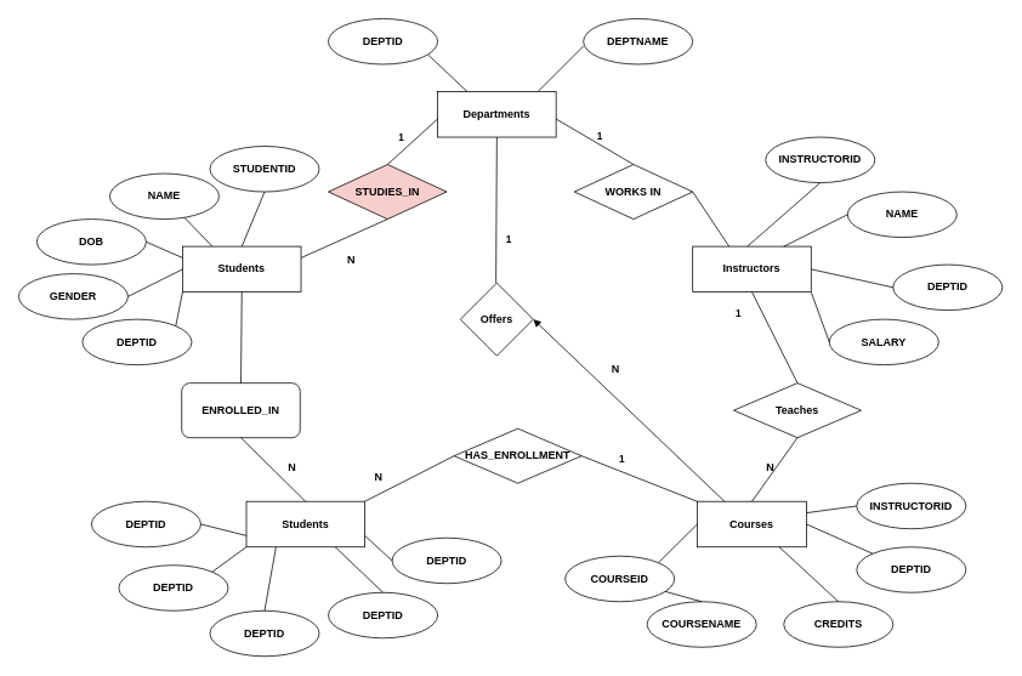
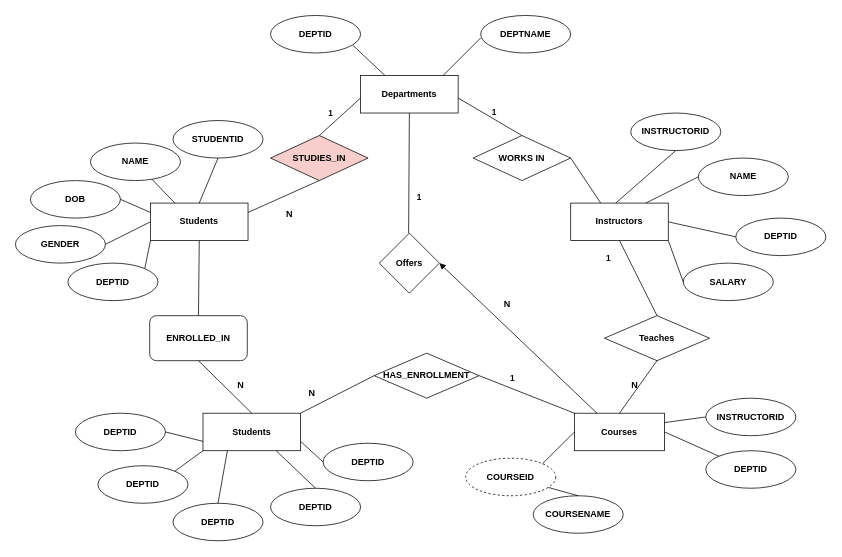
- <mxCell id="34" value="" style="endArrow=none;html=1;rounded=0;entryX=0.75;entryY=1;entryDx=0;entryDy=0;exitX=0.5;exitY=0;exitDx=0;exitDy=0;" edge="1" parent="1" source="30" target="26"><mxGeometry width="50" height="50" relative="1" as="geometry"><mxPoint x="845" y="650" as="sourcePoint" /><mxPoint x="895" y="600" as="targetPoint" /></mxGeometry></mxCell>
- <mxCell id="28" value="&lt;b&gt;COURSEID&lt;/b&gt;" style="ellipse;whiteSpace=wrap;html=1;" vertex="1" parent="1"><mxGeometry x="620" y="610" width="120" height="50" as="geometry" /></mxCell>
+ <mxCell id="28" value="&lt;b&gt;COURSEID&lt;/b&gt;" style="ellipse;whiteSpace=wrap;html=1;dashed=1;" vertex="1" parent="1"><mxGeometry x="620" y="610" width="120" height="50" as="geometry" /></mxCell>
- <mxCell id="30" value="&lt;b&gt;CREDITS&lt;/b&gt;" style="ellipse;whiteSpace=wrap;html=1;" vertex="1" parent="1"><mxGeometry x="860" y="660" width="120" height="50" as="geometry" /></mxCell>
